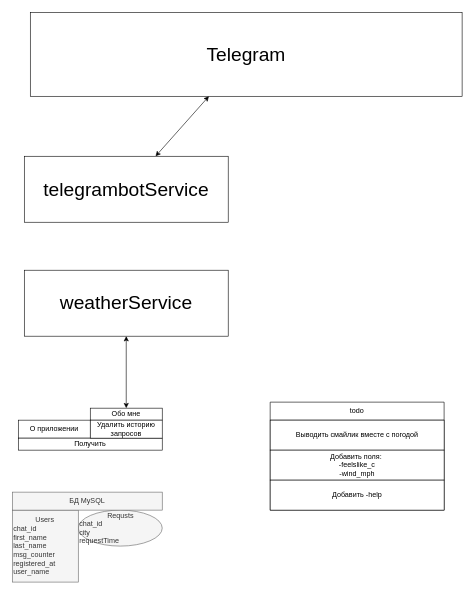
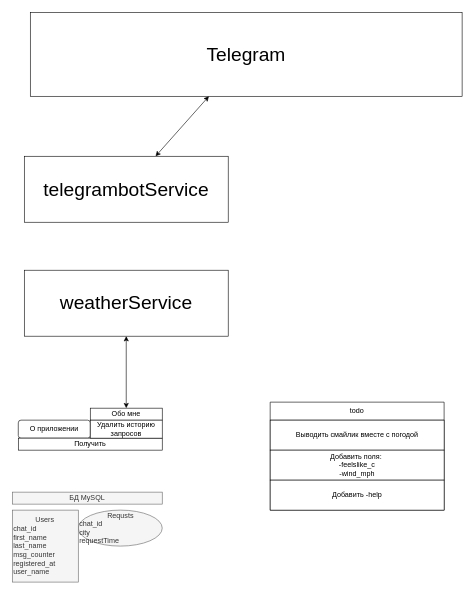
- <mxCell id="8" value="О приложении" style="rounded=0;whiteSpace=wrap;html=1;" parent="1" vertex="1"><mxGeometry x="30" y="700" width="120" height="30" as="geometry" /></mxCell>
+ <mxCell id="8" value="О приложении" style="whiteSpace=wrap;html=1;rounded=1;" parent="1" vertex="1"><mxGeometry x="30" y="700" width="120" height="30" as="geometry" /></mxCell>
- <mxCell id="17" value="БД MySQL" style="text;html=1;strokeColor=#666666;fillColor=#f5f5f5;align=center;verticalAlign=middle;whiteSpace=wrap;rounded=0;fontColor=#333333;" vertex="1" parent="1"><mxGeometry x="20" y="820" width="250" height="30" as="geometry" /></mxCell>
+ <mxCell id="17" value="БД MySQL" style="text;html=1;strokeColor=#666666;fillColor=#f5f5f5;align=center;verticalAlign=middle;whiteSpace=wrap;rounded=0;fontColor=#333333;" vertex="1" parent="1"><mxGeometry x="20" y="820" width="250" height="20" as="geometry" /></mxCell>
